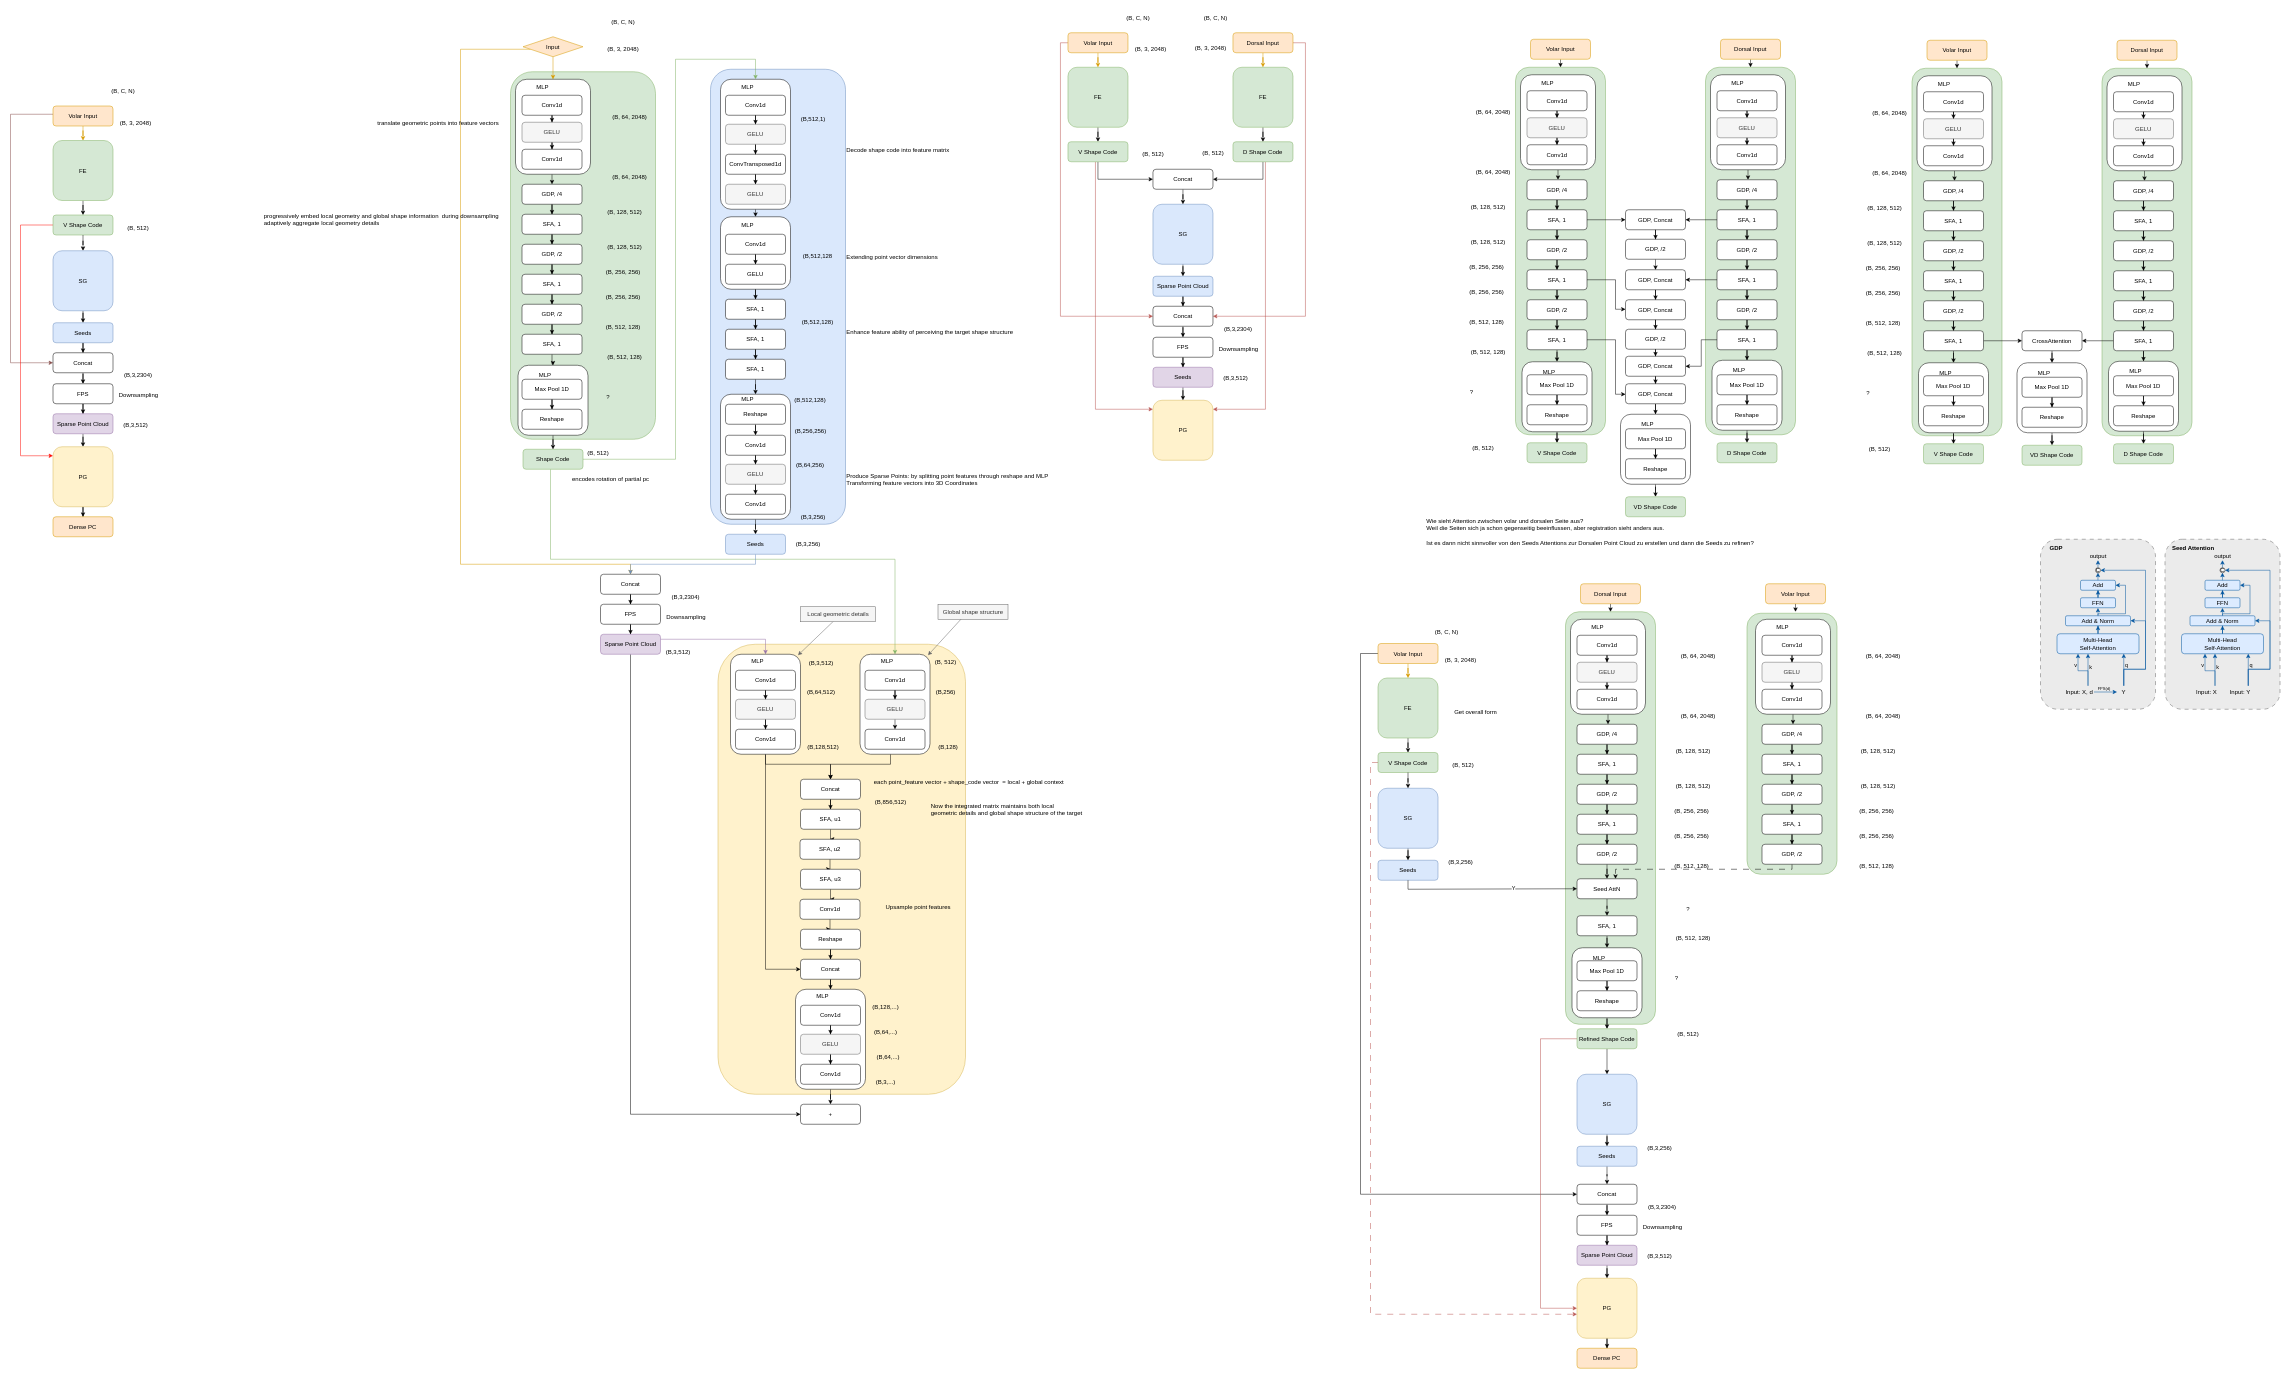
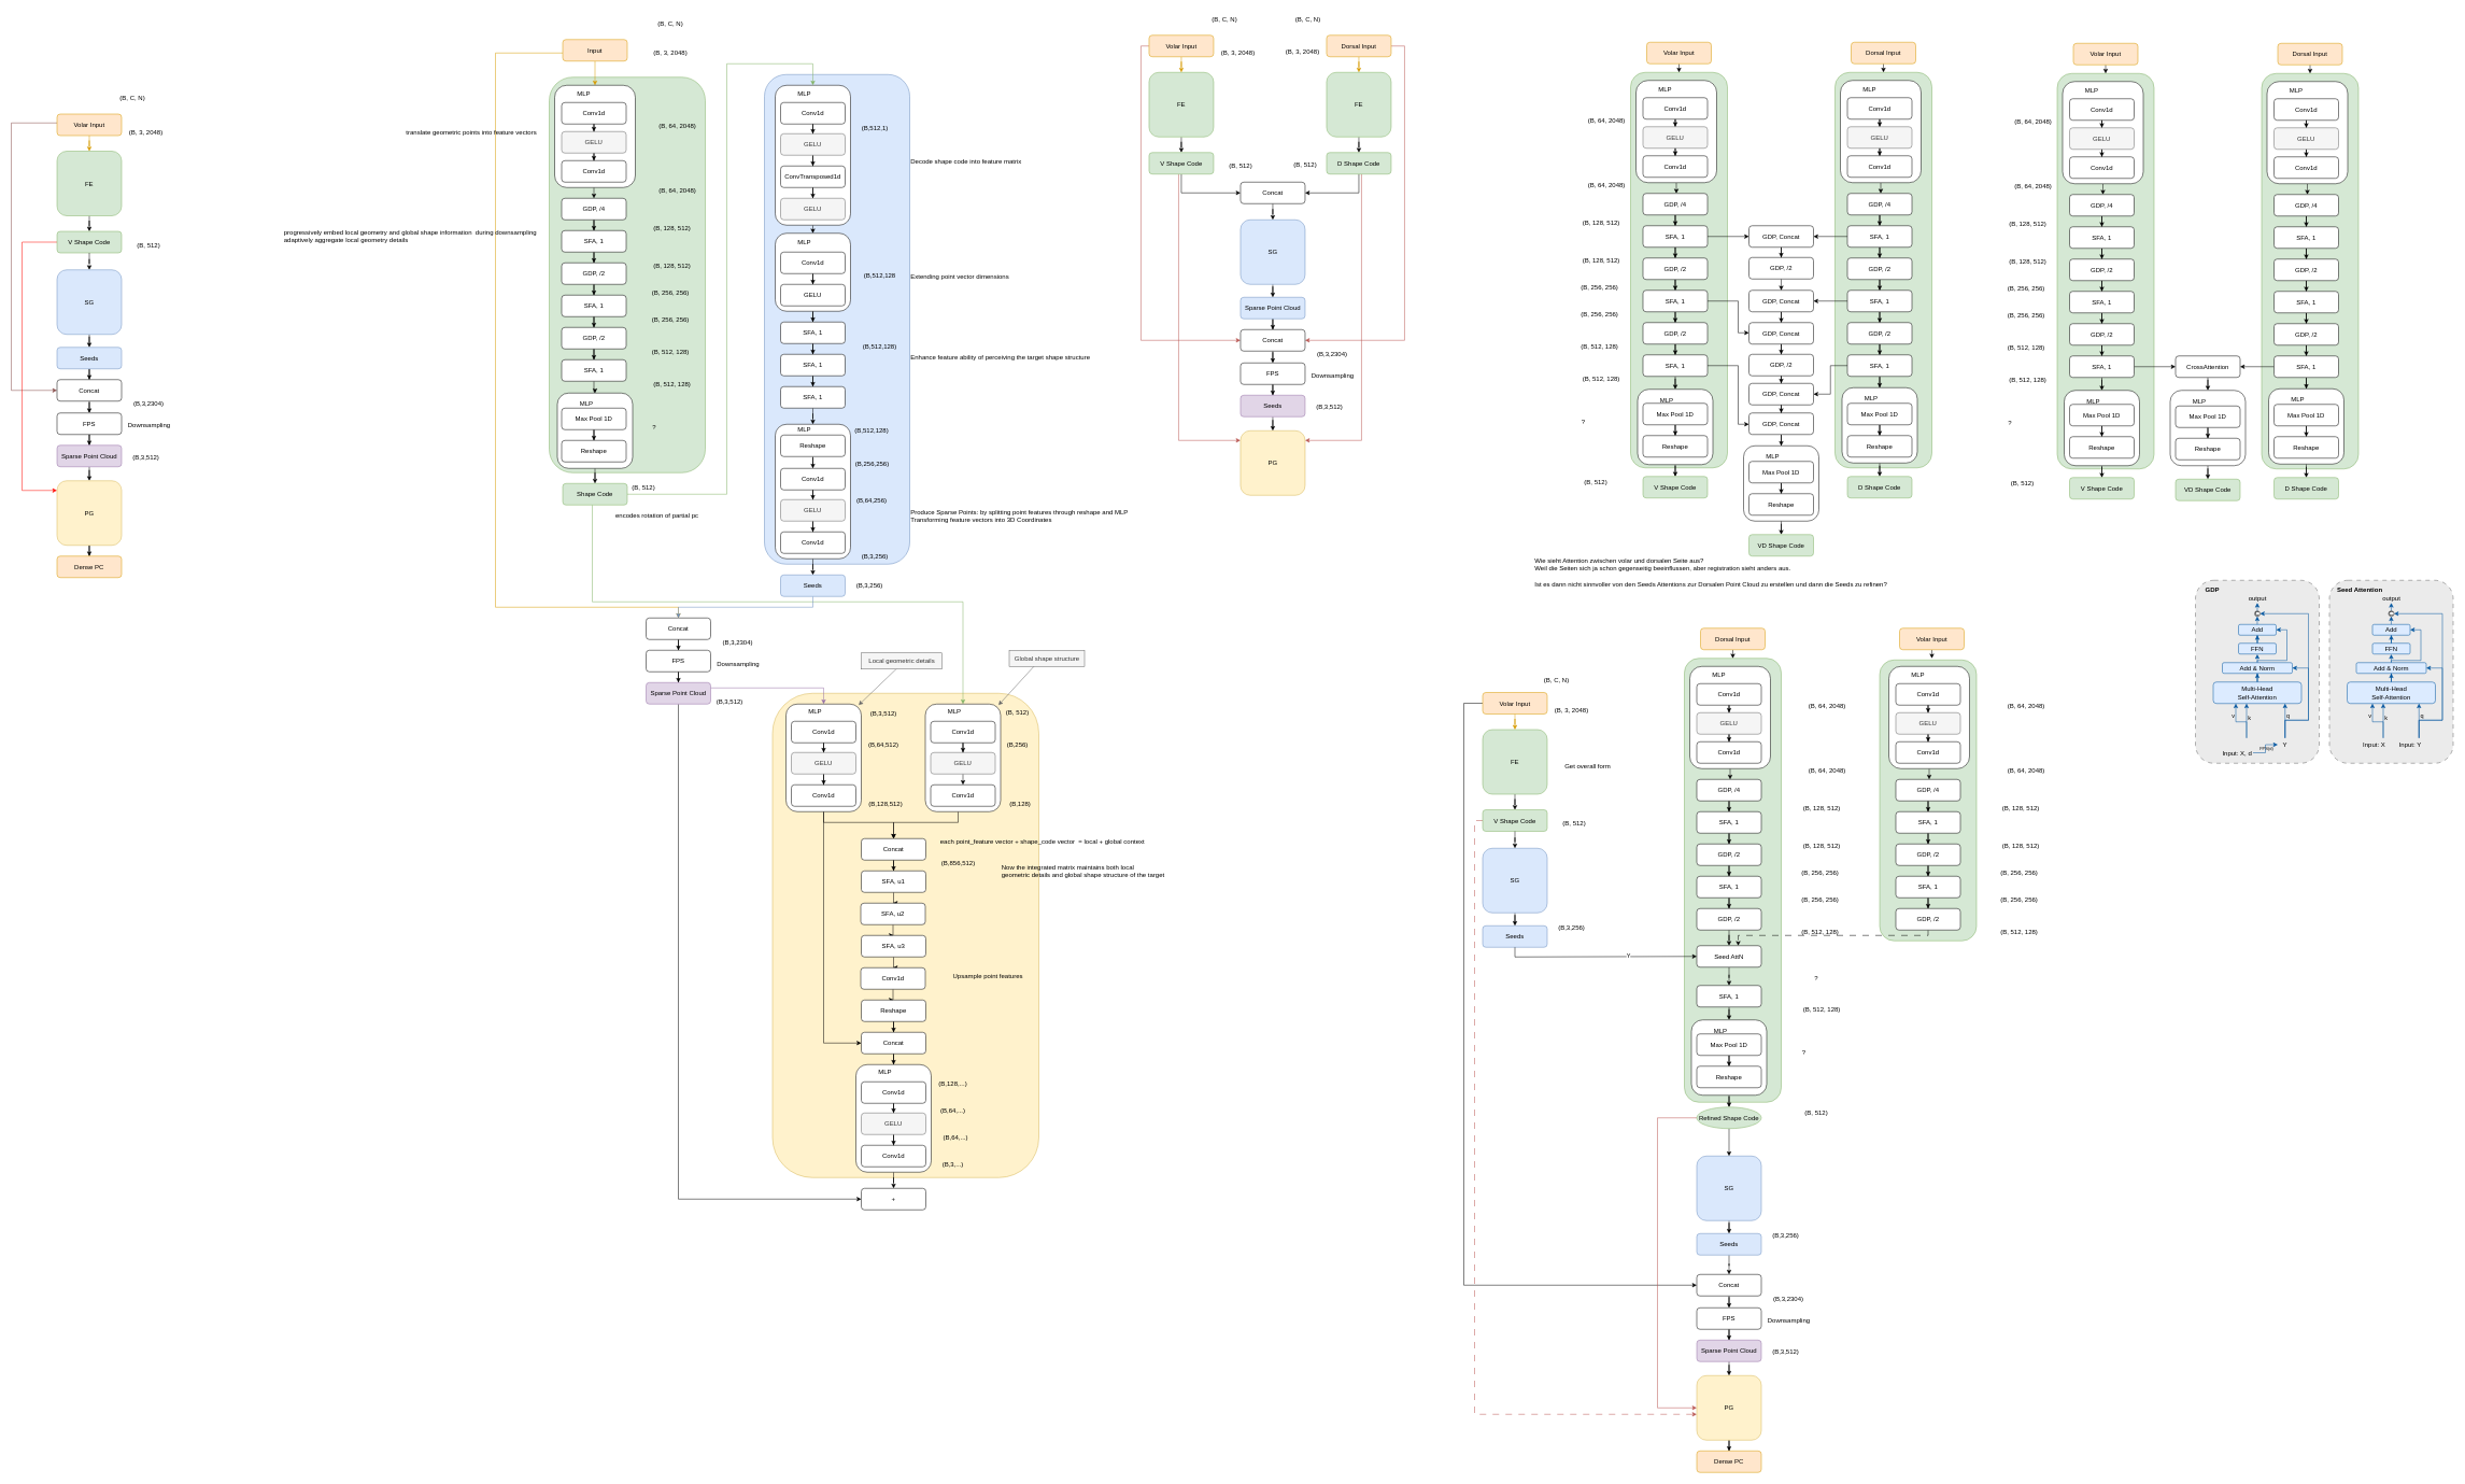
- <mxCell id="12" value="Input" style="rhombus;whiteSpace=wrap;html=1;fillColor=#ffe6cc;strokeColor=#d79b00;" parent="1" vertex="1"><mxGeometry x="1045" y="73" width="120" height="40" as="geometry" /></mxCell>
+ <mxCell id="12" value="Input" style="rounded=1;whiteSpace=wrap;html=1;fillColor=#ffe6cc;strokeColor=#d79b00;" parent="1" vertex="1"><mxGeometry x="1045" y="73" width="120" height="40" as="geometry" /></mxCell>
- <mxCell id="455" value="Input: X, d" style="rounded=1;whiteSpace=wrap;html=1;fillColor=none;strokeColor=none;align=right;" parent="445" vertex="1"><mxGeometry x="46" y="293" width="61" height="25" as="geometry" /></mxCell>
+ <mxCell id="455" value="Input: X, d" style="rounded=1;whiteSpace=wrap;html=1;fillColor=none;strokeColor=none;align=right;" parent="445" vertex="1"><mxGeometry x="46" y="308" width="61" height="25" as="geometry" /></mxCell>
- <mxCell id="408" value="Refined Shape Code" style="rounded=1;whiteSpace=wrap;html=1;fillColor=#d5e8d4;strokeColor=#82b366;" parent="1" vertex="1"><mxGeometry x="3153" y="2057" width="120" height="40" as="geometry" /></mxCell>
+ <mxCell id="408" value="Refined Shape Code" style="ellipse;whiteSpace=wrap;html=1;fillColor=#d5e8d4;strokeColor=#82b366;" parent="1" vertex="1"><mxGeometry x="3153" y="2057" width="120" height="40" as="geometry" /></mxCell>
